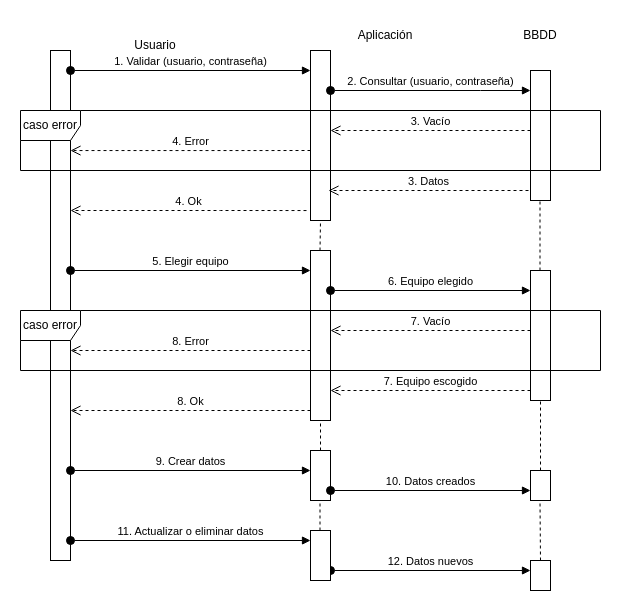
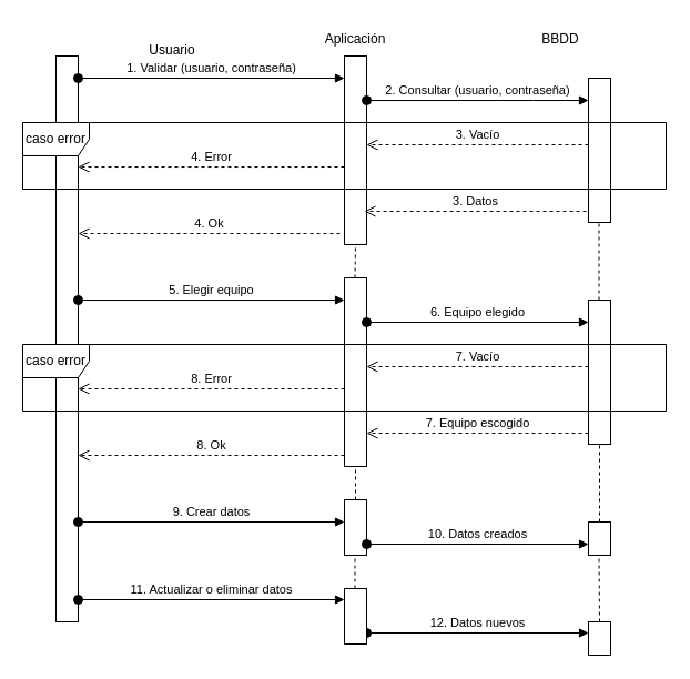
- <mxCell id="4" value="Aplicación" style="text;html=1;align=center;verticalAlign=middle;whiteSpace=wrap;rounded=0;" vertex="1" parent="1"><mxGeometry x="355" y="20" width="60" height="30" as="geometry" /></mxCell>
+ <mxCell id="4" value="Aplicación" style="text;html=1;align=center;verticalAlign=middle;whiteSpace=wrap;rounded=0;" vertex="1" parent="1"><mxGeometry x="290" y="20" width="60" height="30" as="geometry" /></mxCell>
- <mxCell id="5" value="BBDD" style="text;html=1;align=center;verticalAlign=middle;whiteSpace=wrap;rounded=0;" vertex="1" parent="1"><mxGeometry x="510" y="20" width="60" height="30" as="geometry" /></mxCell>
+ <mxCell id="5" value="BBDD" style="text;html=1;align=center;verticalAlign=middle;whiteSpace=wrap;rounded=0;" vertex="1" parent="1"><mxGeometry x="475" y="20" width="60" height="30" as="geometry" /></mxCell>
